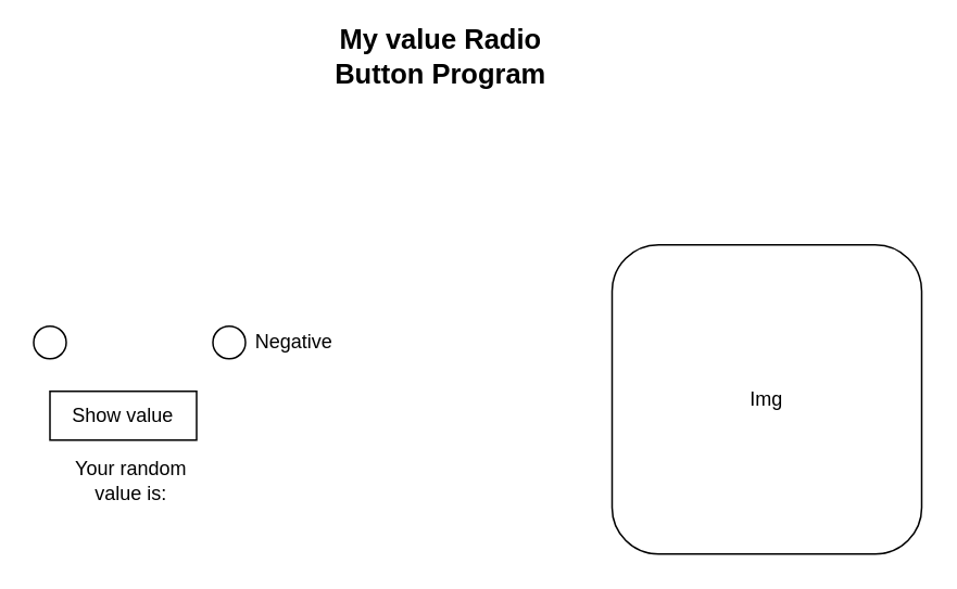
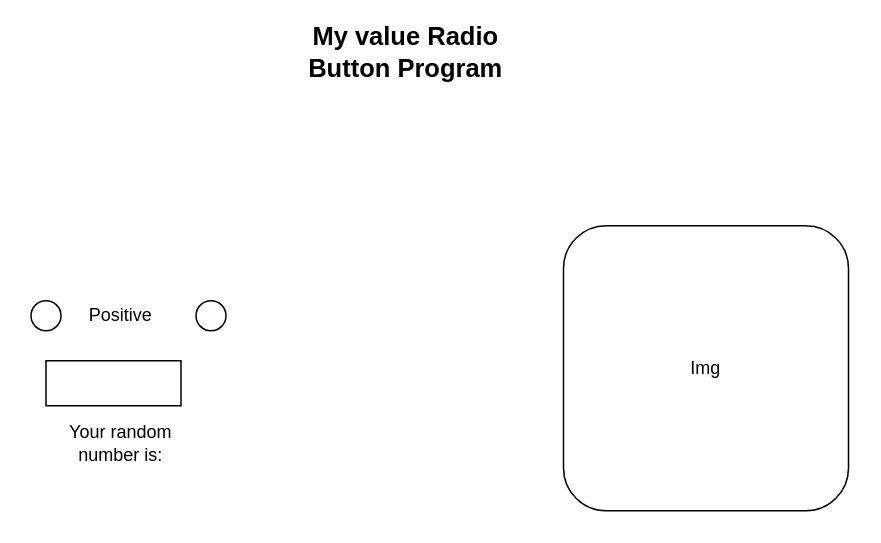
+ <mxCell id="5" value="Positive" style="text;html=1;strokeColor=none;fillColor=none;align=center;verticalAlign=middle;whiteSpace=wrap;rounded=0;" vertex="1" parent="1"><mxGeometry x="50" y="195" width="60" height="30" as="geometry" /></mxCell>
- <mxCell id="6" value="Negative" style="text;html=1;strokeColor=none;fillColor=none;align=center;verticalAlign=middle;whiteSpace=wrap;rounded=0;" vertex="1" parent="1"><mxGeometry x="150" y="195" width="60" height="30" as="geometry" /></mxCell>
- <mxCell id="8" value="Show value" style="text;html=1;strokeColor=none;fillColor=none;align=center;verticalAlign=middle;whiteSpace=wrap;rounded=0;" vertex="1" parent="1"><mxGeometry x="40" y="240" width="70" height="30" as="geometry" /></mxCell>
- <mxCell id="9" value="Your random value is:" style="text;html=1;strokeColor=none;fillColor=none;align=center;verticalAlign=middle;whiteSpace=wrap;rounded=0;" vertex="1" parent="1"><mxGeometry x="40" y="280" width="80" height="30" as="geometry" /></mxCell>
+ <mxCell id="9" value="Your random number is:" style="text;html=1;strokeColor=none;fillColor=none;align=center;verticalAlign=middle;whiteSpace=wrap;rounded=0;" vertex="1" parent="1"><mxGeometry x="40" y="280" width="80" height="30" as="geometry" /></mxCell>
